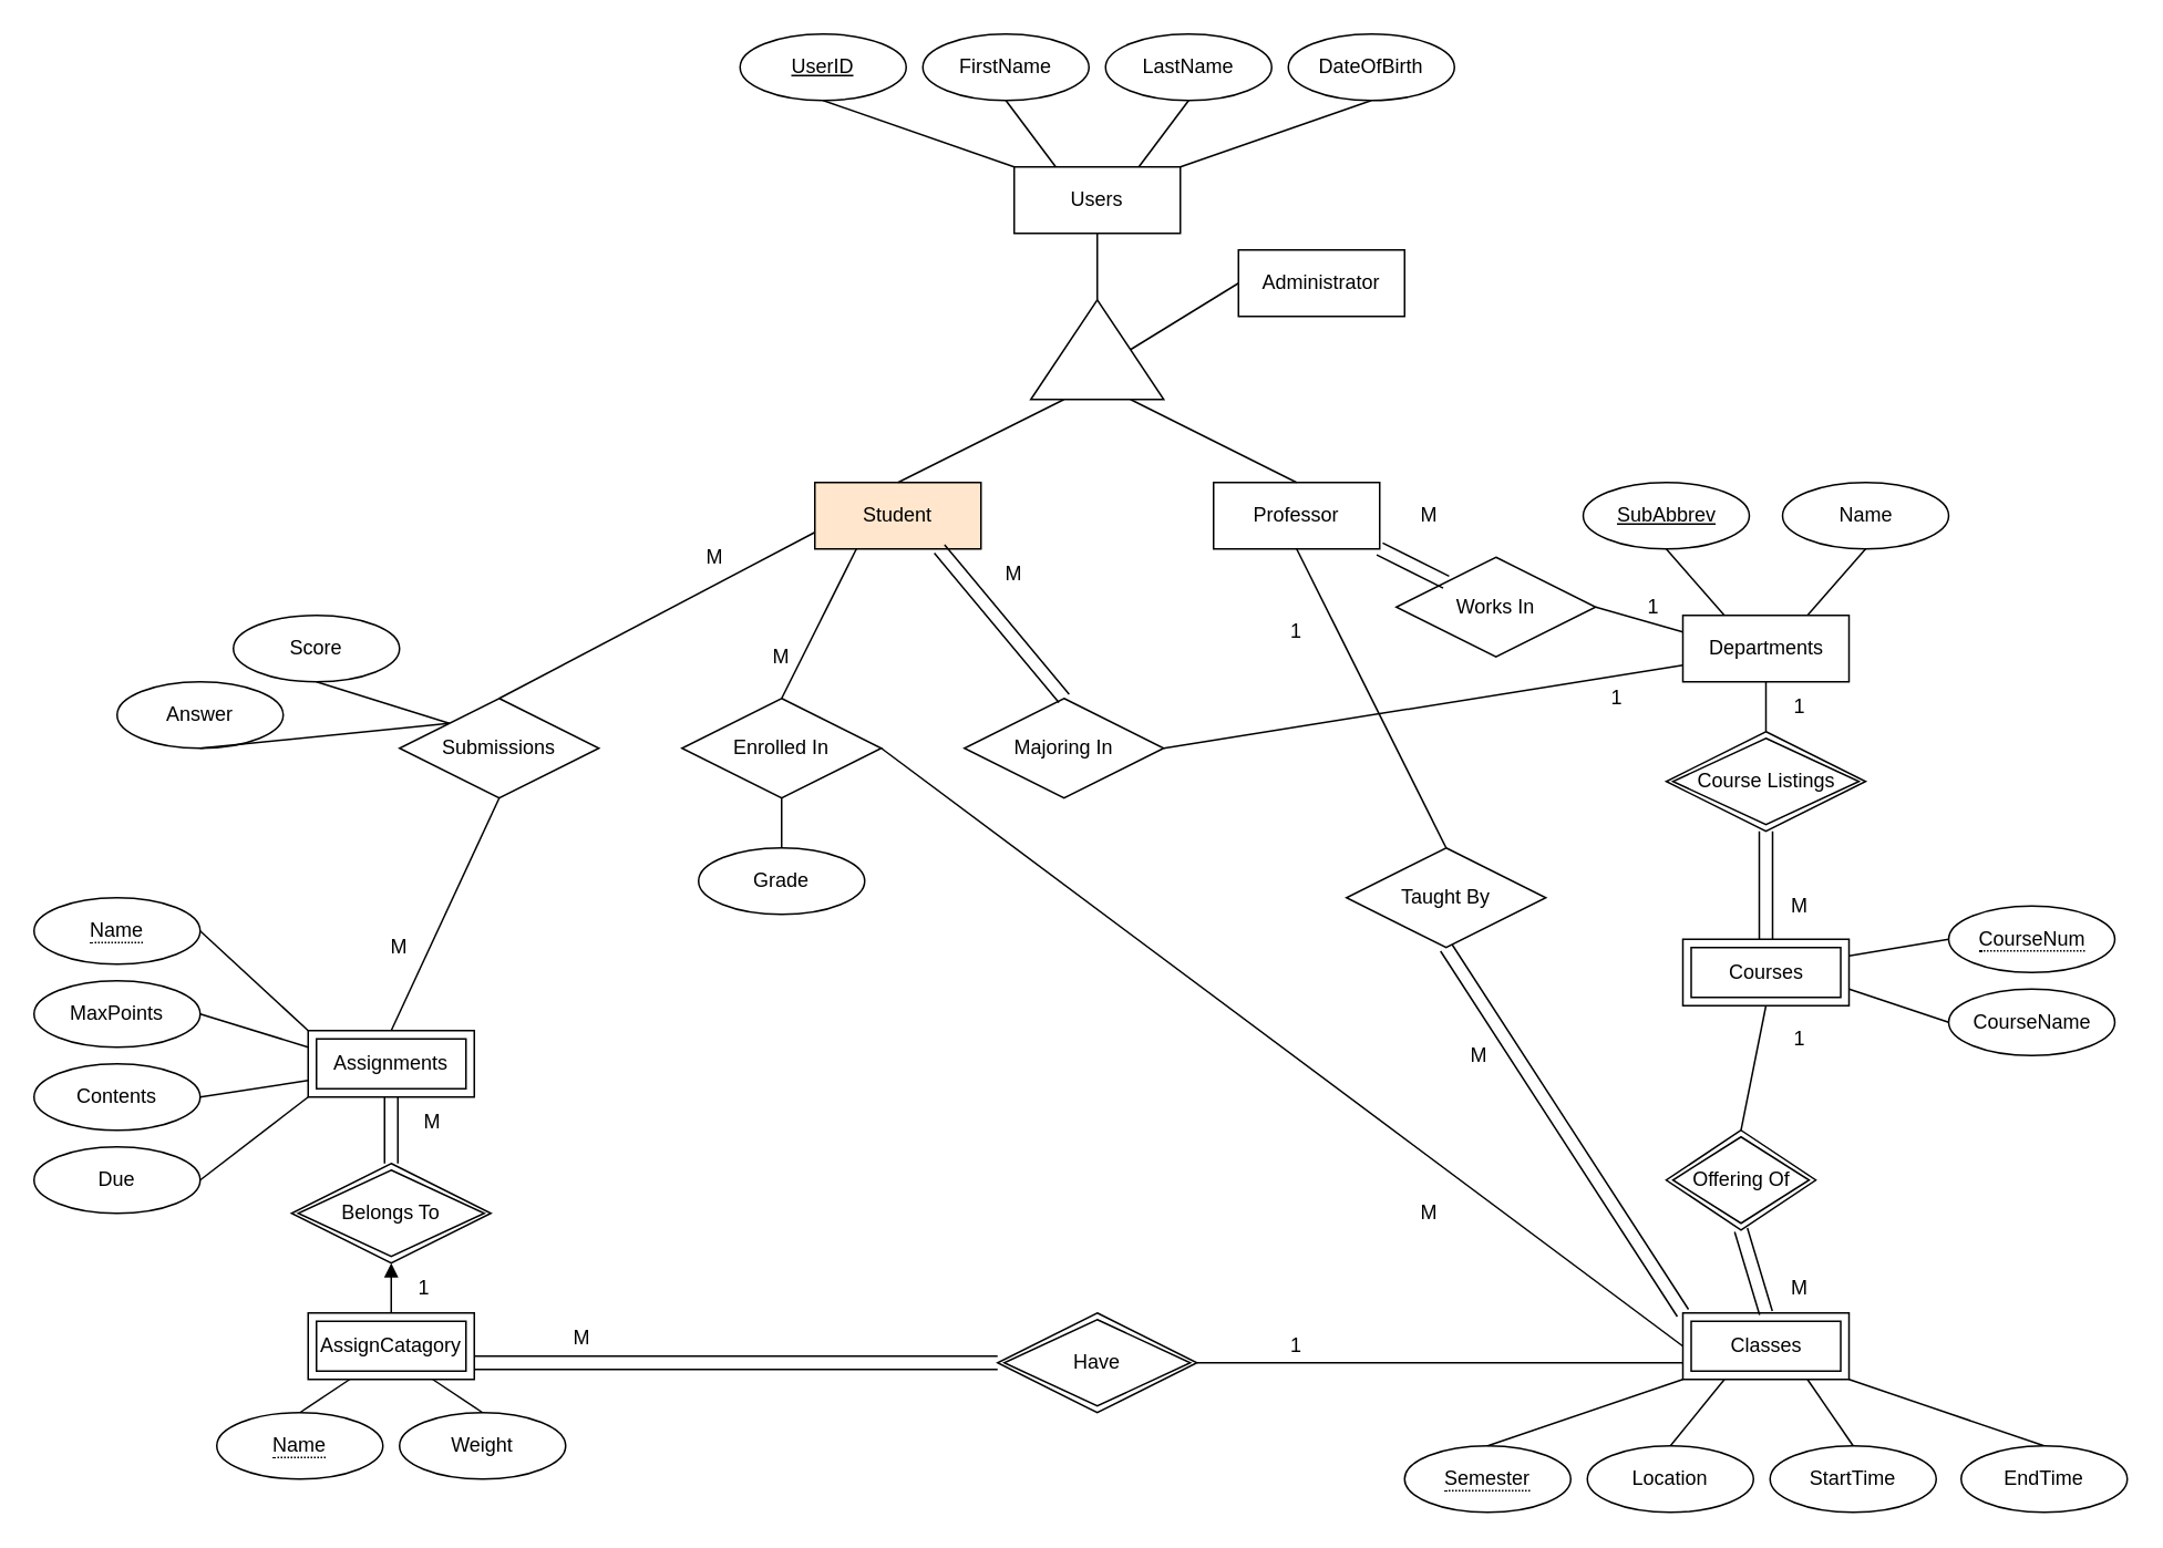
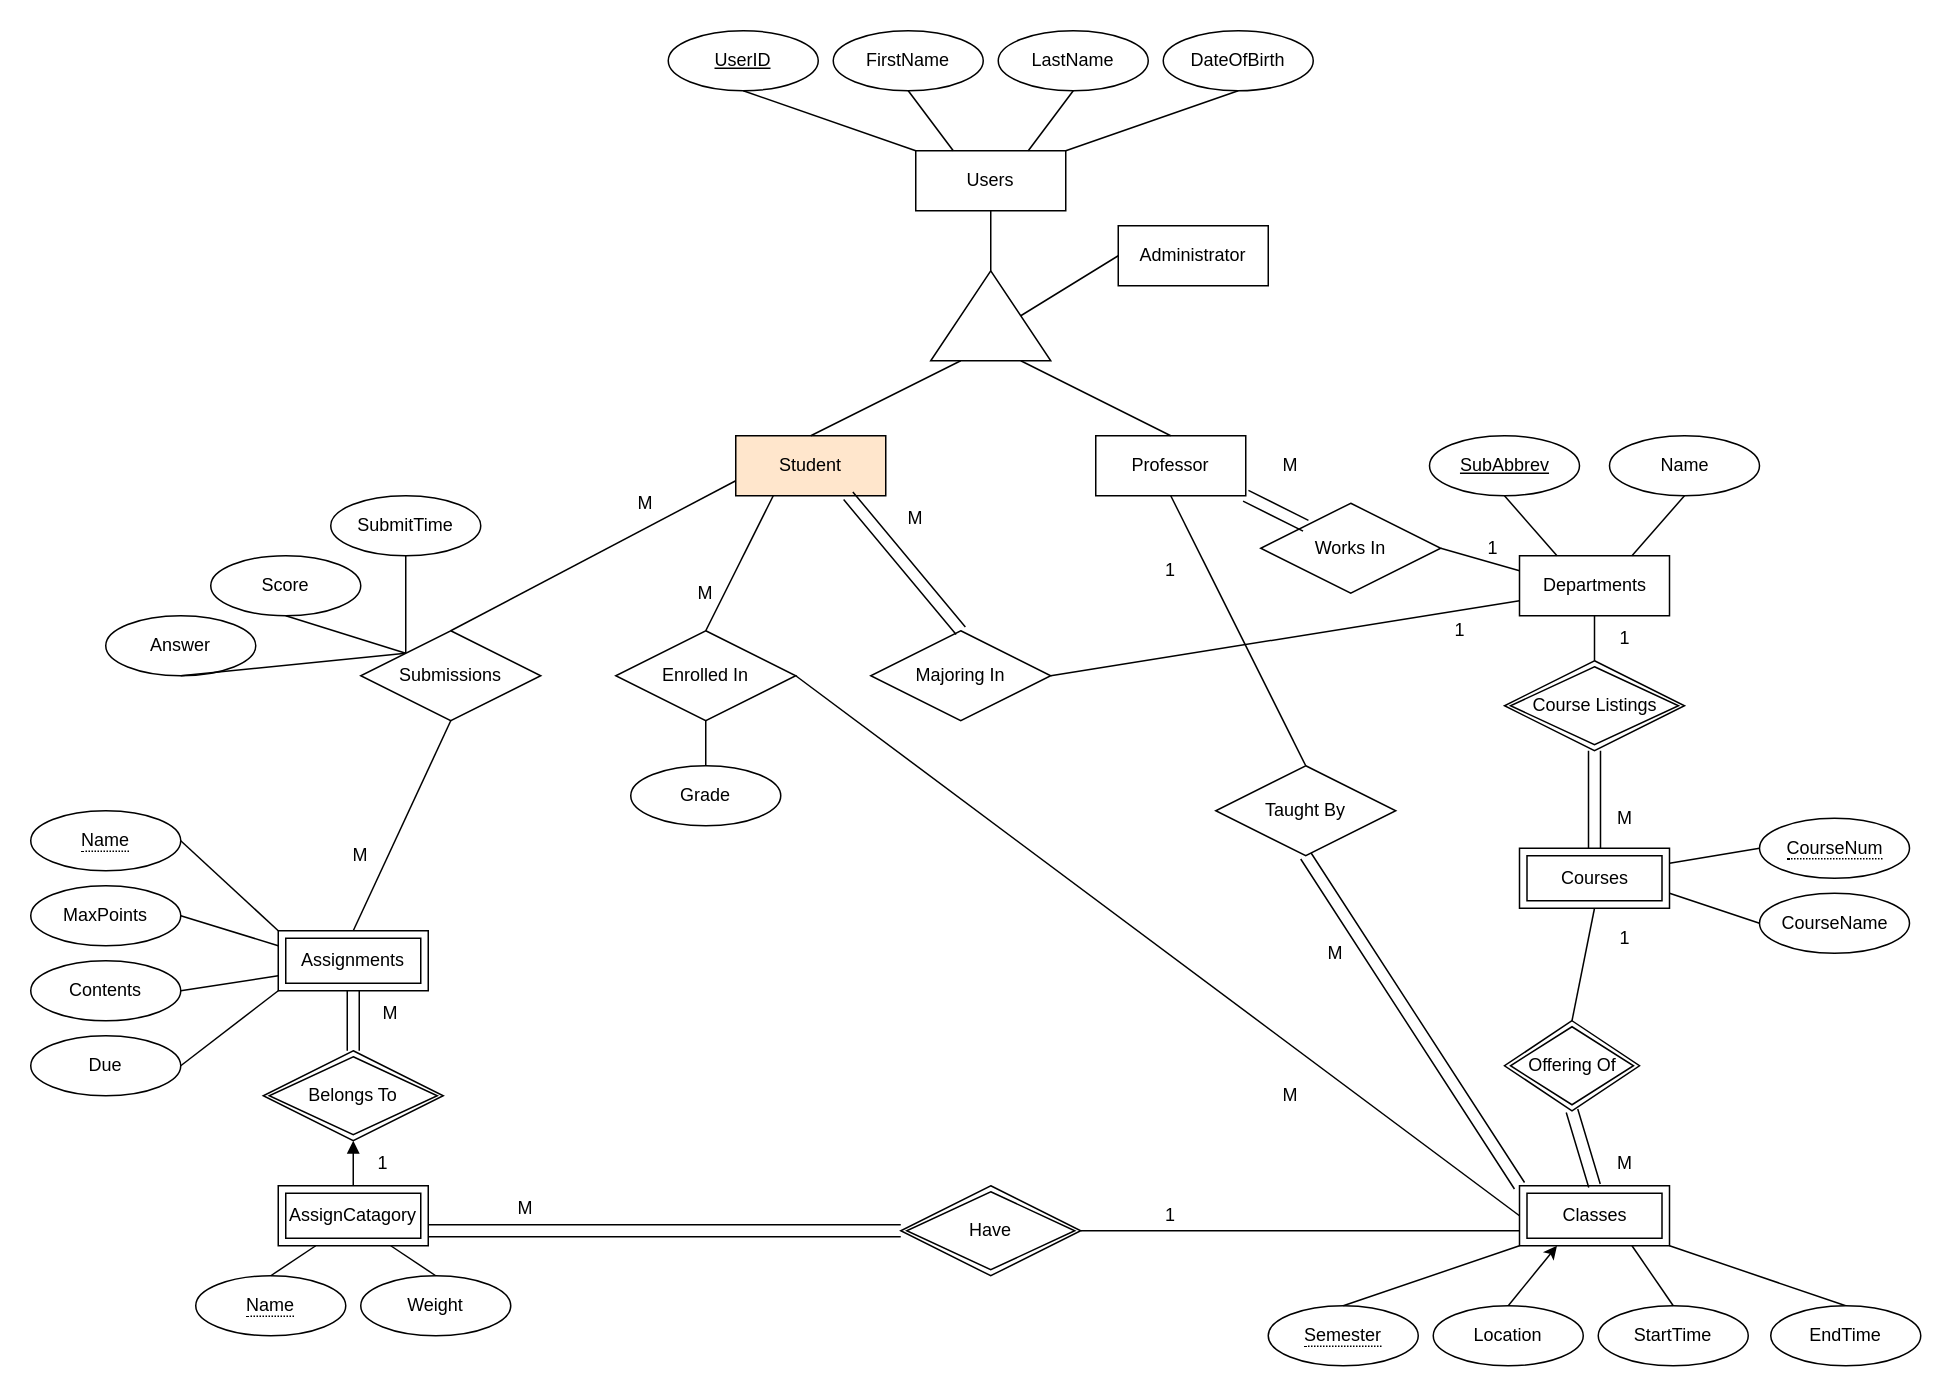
+ <mxCell id="64" value="SubmitTime" style="ellipse;whiteSpace=wrap;html=1;align=center;" parent="1" vertex="1"><mxGeometry x="220" y="330" width="100" height="40" as="geometry" /></mxCell>
+ <mxCell id="94" value="" style="endArrow=none;html=1;rounded=0;entryX=0.5;entryY=1;entryDx=0;entryDy=0;exitX=0;exitY=0;exitDx=0;exitDy=0;" parent="1" source="96" target="64" edge="1"><mxGeometry width="50" height="50" relative="1" as="geometry"><mxPoint x="155" y="410" as="sourcePoint" /><mxPoint x="230" y="370" as="targetPoint" /></mxGeometry></mxCell>
- <mxCell id="33" value="" style="endArrow=none;html=1;rounded=0;exitX=0.5;exitY=0;exitDx=0;exitDy=0;entryX=0.25;entryY=1;entryDx=0;entryDy=0;" parent="1" source="30" target="28" edge="1"><mxGeometry width="50" height="50" relative="1" as="geometry"><mxPoint x="905" y="880" as="sourcePoint" /><mxPoint x="1035.5" y="840" as="targetPoint" /></mxGeometry></mxCell>
+ <mxCell id="33" value="" style="endArrow=classic;html=1;rounded=0;exitX=0.5;exitY=0;exitDx=0;exitDy=0;entryX=0.25;entryY=1;entryDx=0;entryDy=0;" parent="1" source="30" target="28" edge="1"><mxGeometry width="50" height="50" relative="1" as="geometry"><mxPoint x="905" y="880" as="sourcePoint" /><mxPoint x="1035.5" y="840" as="targetPoint" /></mxGeometry></mxCell>
